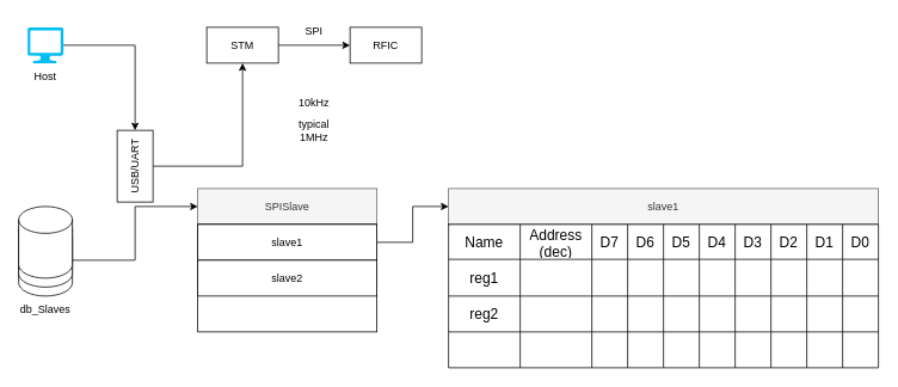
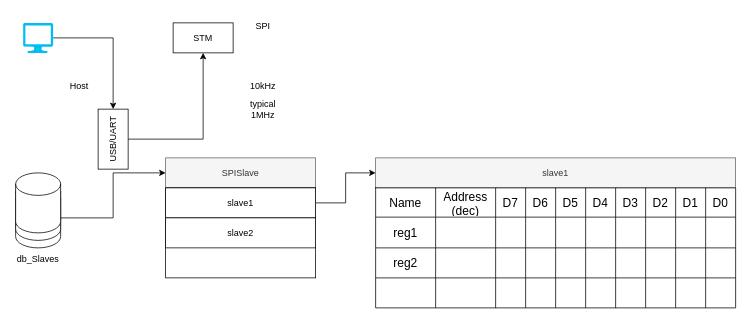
- <mxCell id="63" style="edgeStyle=orthogonalEdgeStyle;rounded=0;orthogonalLoop=1;jettySize=auto;html=1;" edge="1" parent="1" source="64" target="65"><mxGeometry relative="1" as="geometry" /></mxCell>
- <mxCell id="65" value="RFIC" style="whiteSpace=wrap;html=1;" vertex="1" parent="1"><mxGeometry x="390" y="30" width="80" height="40" as="geometry" /></mxCell>
- <mxCell id="60" value="Host" style="text;strokeColor=none;align=center;fillColor=none;html=1;verticalAlign=middle;whiteSpace=wrap;rounded=0;" vertex="1" parent="1"><mxGeometry x="20" y="70" width="60" height="30" as="geometry" /></mxCell>
+ <mxCell id="60" value="Host" style="text;strokeColor=none;align=center;fillColor=none;html=1;verticalAlign=middle;whiteSpace=wrap;rounded=0;" vertex="1" parent="1"><mxGeometry x="75" y="100" width="60" height="30" as="geometry" /></mxCell>
